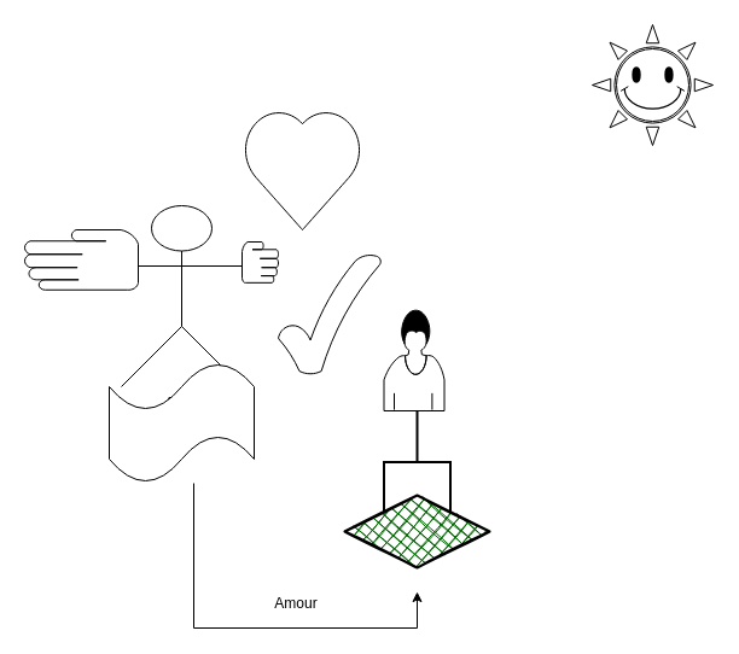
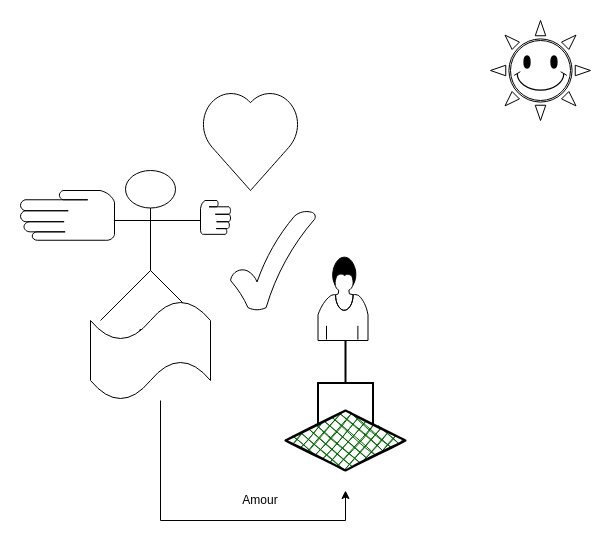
- <mxCell id="14" value="Amour" style="text;html=1;strokeColor=none;fillColor=none;align=center;verticalAlign=middle;whiteSpace=wrap;rounded=0;" vertex="1" parent="1"><mxGeometry x="190" y="480" width="110" height="40" as="geometry" /></mxCell>
+ <mxCell id="14" value="Amour" style="text;html=1;strokeColor=none;fillColor=none;align=center;verticalAlign=middle;whiteSpace=wrap;rounded=0;" vertex="1" parent="1"><mxGeometry x="205" y="480" width="110" height="40" as="geometry" /></mxCell>
